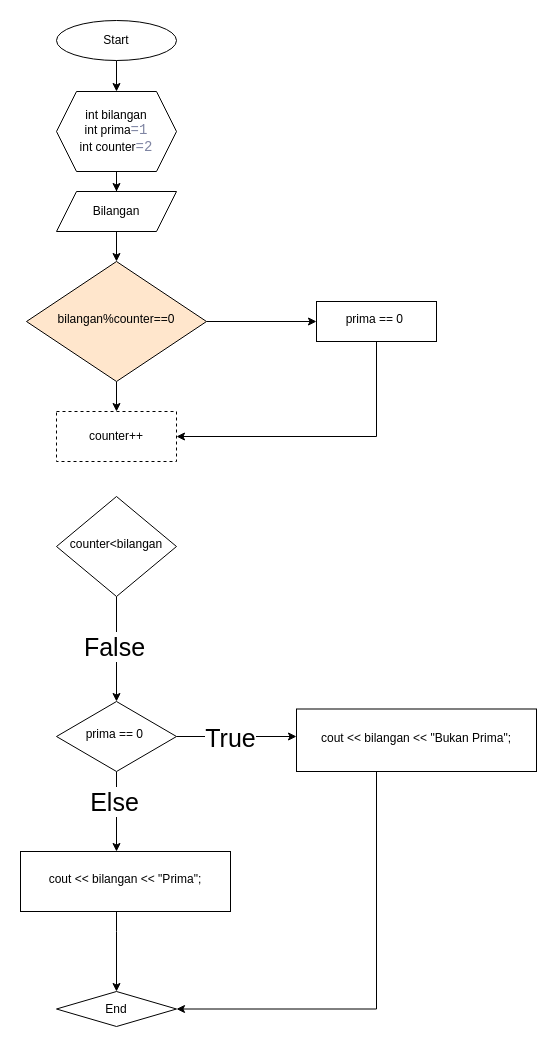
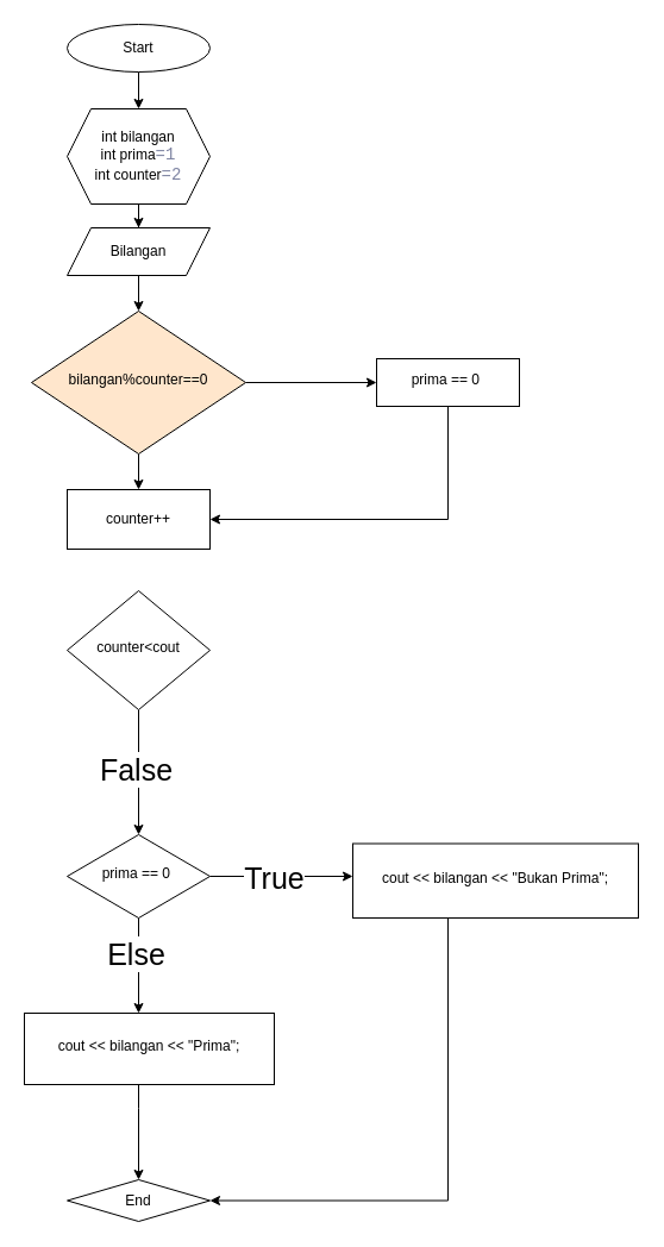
- <mxCell id="15" value="counter++" style="rounded=0;whiteSpace=wrap;html=1;dashed=1;" vertex="1" parent="1"><mxGeometry x="56" y="411" width="120" height="50" as="geometry" /></mxCell>
+ <mxCell id="15" value="counter++" style="rounded=0;whiteSpace=wrap;html=1;" vertex="1" parent="1"><mxGeometry x="56" y="411" width="120" height="50" as="geometry" /></mxCell>
- <mxCell id="14" value="counter&amp;lt;bilangan" style="rhombus;whiteSpace=wrap;html=1;shadow=0;fontFamily=Helvetica;fontSize=12;align=center;strokeWidth=1;spacing=6;spacingTop=-4;" vertex="1" parent="1"><mxGeometry x="56" y="496" width="120" height="100" as="geometry" /></mxCell>
+ <mxCell id="14" value="counter&amp;lt;cout" style="rhombus;whiteSpace=wrap;html=1;shadow=0;fontFamily=Helvetica;fontSize=12;align=center;strokeWidth=1;spacing=6;spacingTop=-4;" vertex="1" parent="1"><mxGeometry x="56" y="496" width="120" height="100" as="geometry" /></mxCell>
